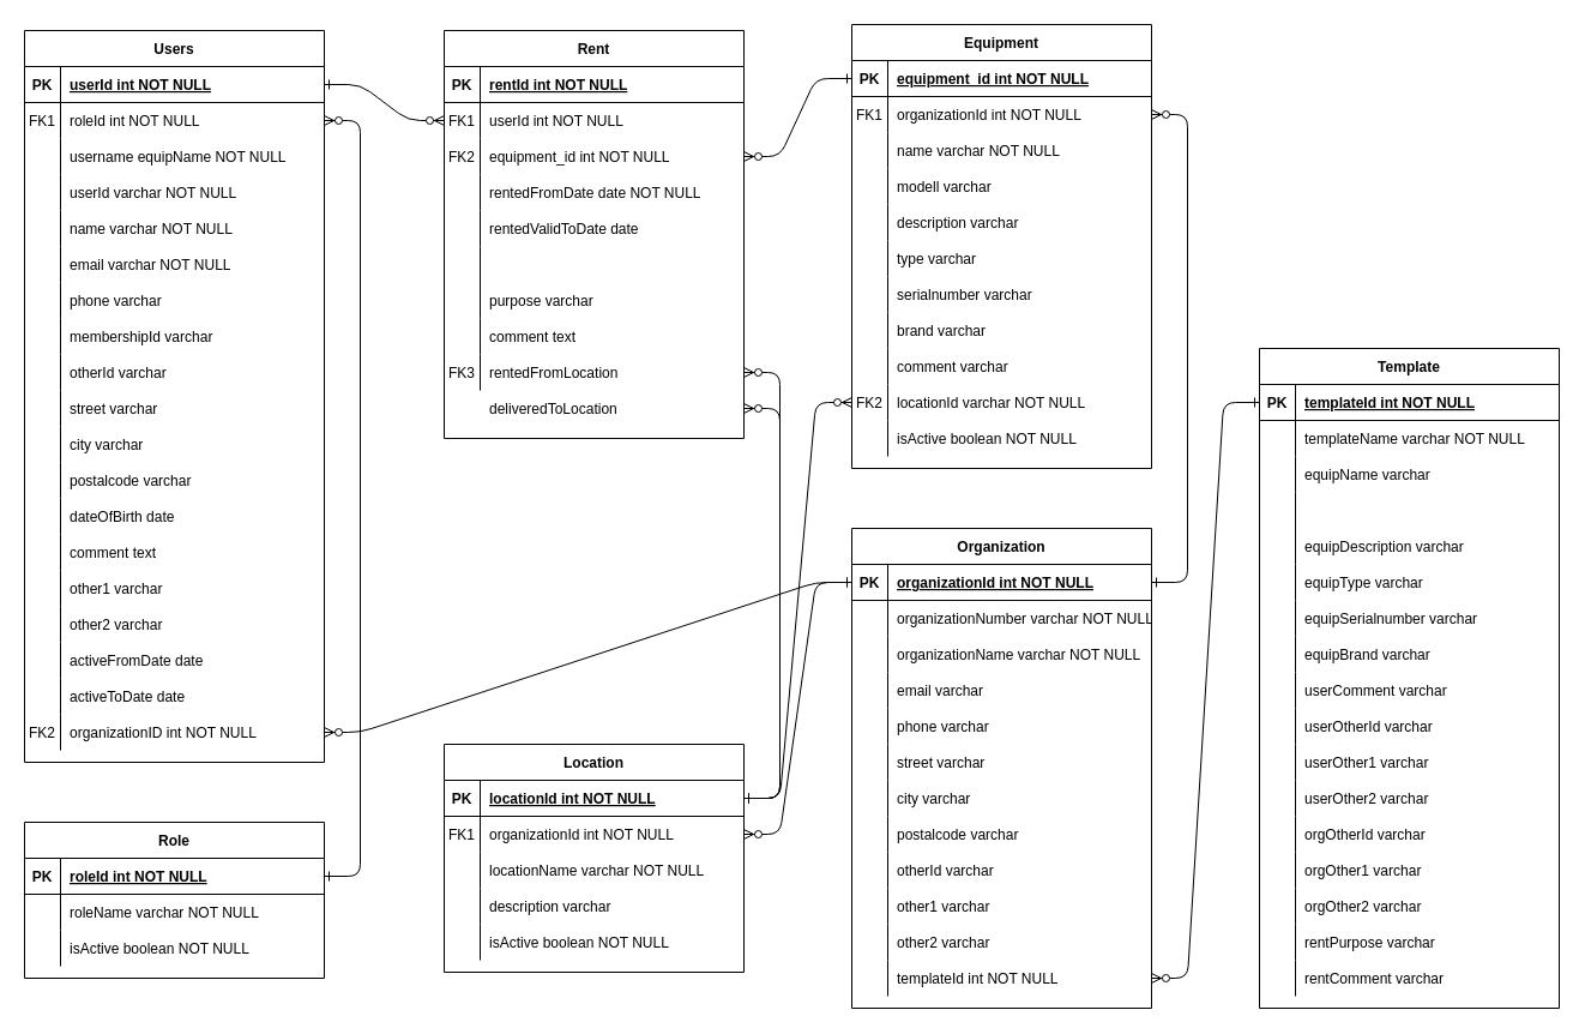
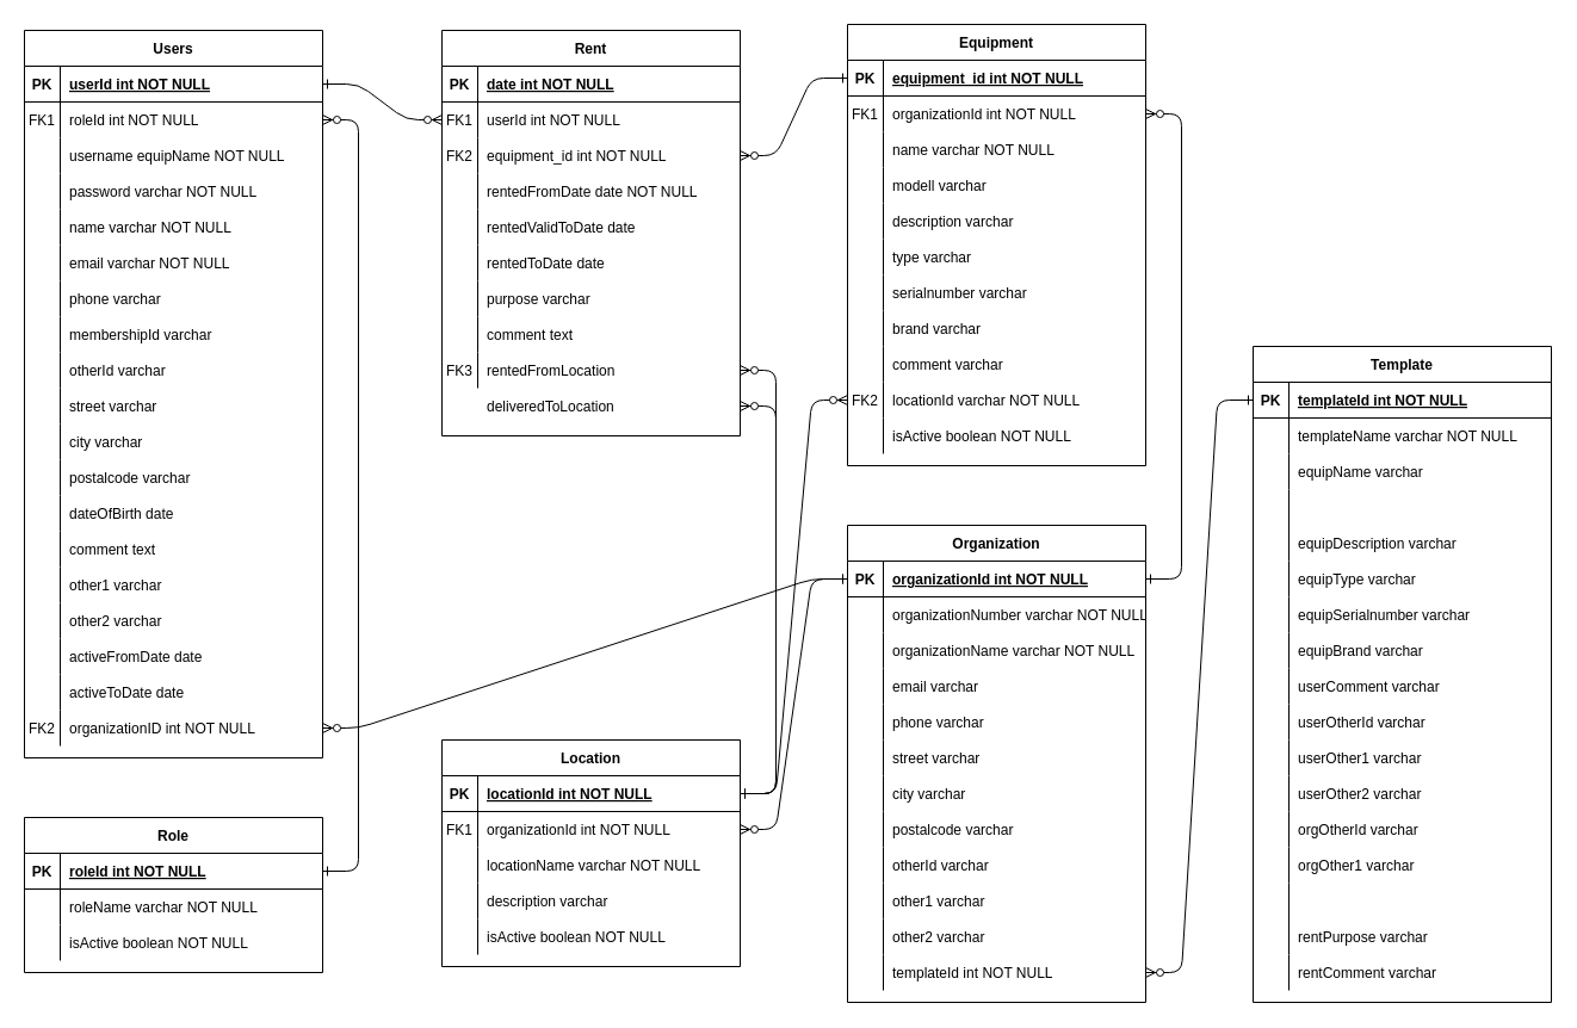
- <mxCell id="65" value="rentId int NOT NULL " style="shape=partialRectangle;overflow=hidden;connectable=0;fillColor=none;top=0;left=0;bottom=0;right=0;align=left;spacingLeft=6;fontStyle=5;" parent="63" vertex="1"><mxGeometry x="30" width="220" height="30" as="geometry"><mxRectangle width="220" height="30" as="alternateBounds" /></mxGeometry></mxCell>
+ <mxCell id="65" value="date int NOT NULL " style="shape=partialRectangle;overflow=hidden;connectable=0;fillColor=none;top=0;left=0;bottom=0;right=0;align=left;spacingLeft=6;fontStyle=5;" parent="63" vertex="1"><mxGeometry x="30" width="220" height="30" as="geometry"><mxRectangle width="220" height="30" as="alternateBounds" /></mxGeometry></mxCell>
- <mxCell id="16" value="userId varchar NOT NULL" style="shape=partialRectangle;overflow=hidden;connectable=0;fillColor=none;top=0;left=0;bottom=0;right=0;align=left;spacingLeft=6;" parent="14" vertex="1"><mxGeometry x="30" width="220" height="30" as="geometry"><mxRectangle width="220" height="30" as="alternateBounds" /></mxGeometry></mxCell>
+ <mxCell id="16" value="password varchar NOT NULL" style="shape=partialRectangle;overflow=hidden;connectable=0;fillColor=none;top=0;left=0;bottom=0;right=0;align=left;spacingLeft=6;" parent="14" vertex="1"><mxGeometry x="30" width="220" height="30" as="geometry"><mxRectangle width="220" height="30" as="alternateBounds" /></mxGeometry></mxCell>
+ <mxCell id="80" value="rentedToDate date" style="shape=partialRectangle;overflow=hidden;connectable=0;fillColor=none;top=0;left=0;bottom=0;right=0;align=left;spacingLeft=6;" parent="78" vertex="1"><mxGeometry x="30" width="220" height="30" as="geometry"><mxRectangle width="220" height="30" as="alternateBounds" /></mxGeometry></mxCell>
- <mxCell id="240" value="orgOther2 varchar" style="shape=partialRectangle;overflow=hidden;connectable=0;fillColor=none;top=0;left=0;bottom=0;right=0;align=left;spacingLeft=6;" vertex="1" parent="238"><mxGeometry x="30" width="220" height="30" as="geometry"><mxRectangle width="220" height="30" as="alternateBounds" /></mxGeometry></mxCell>
